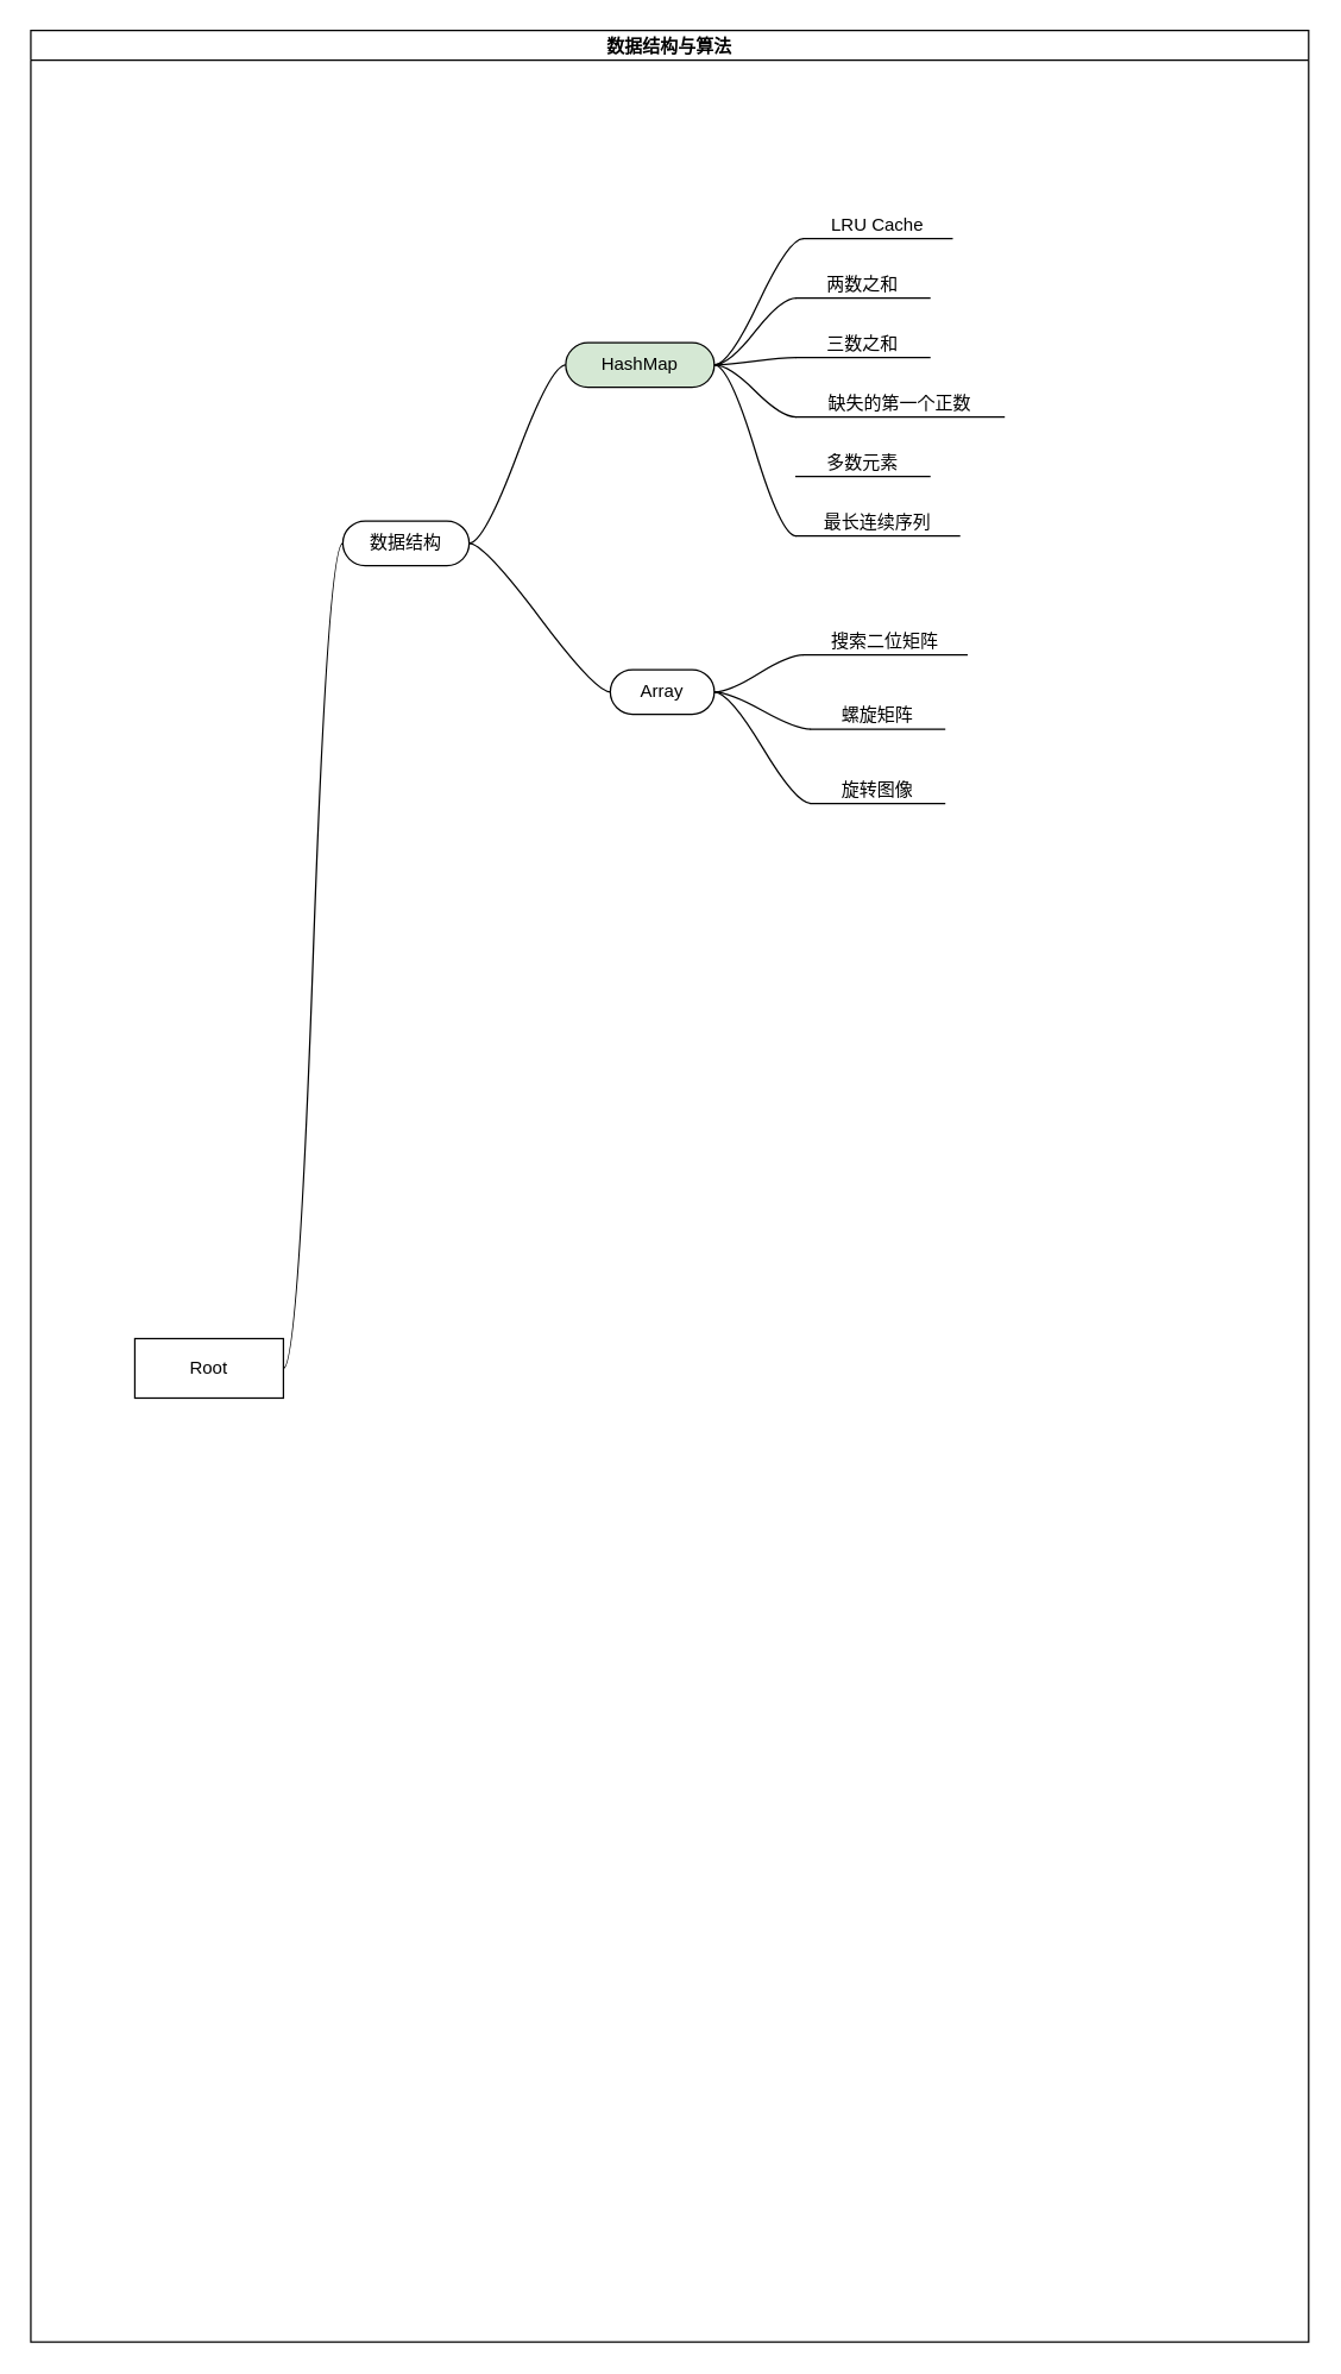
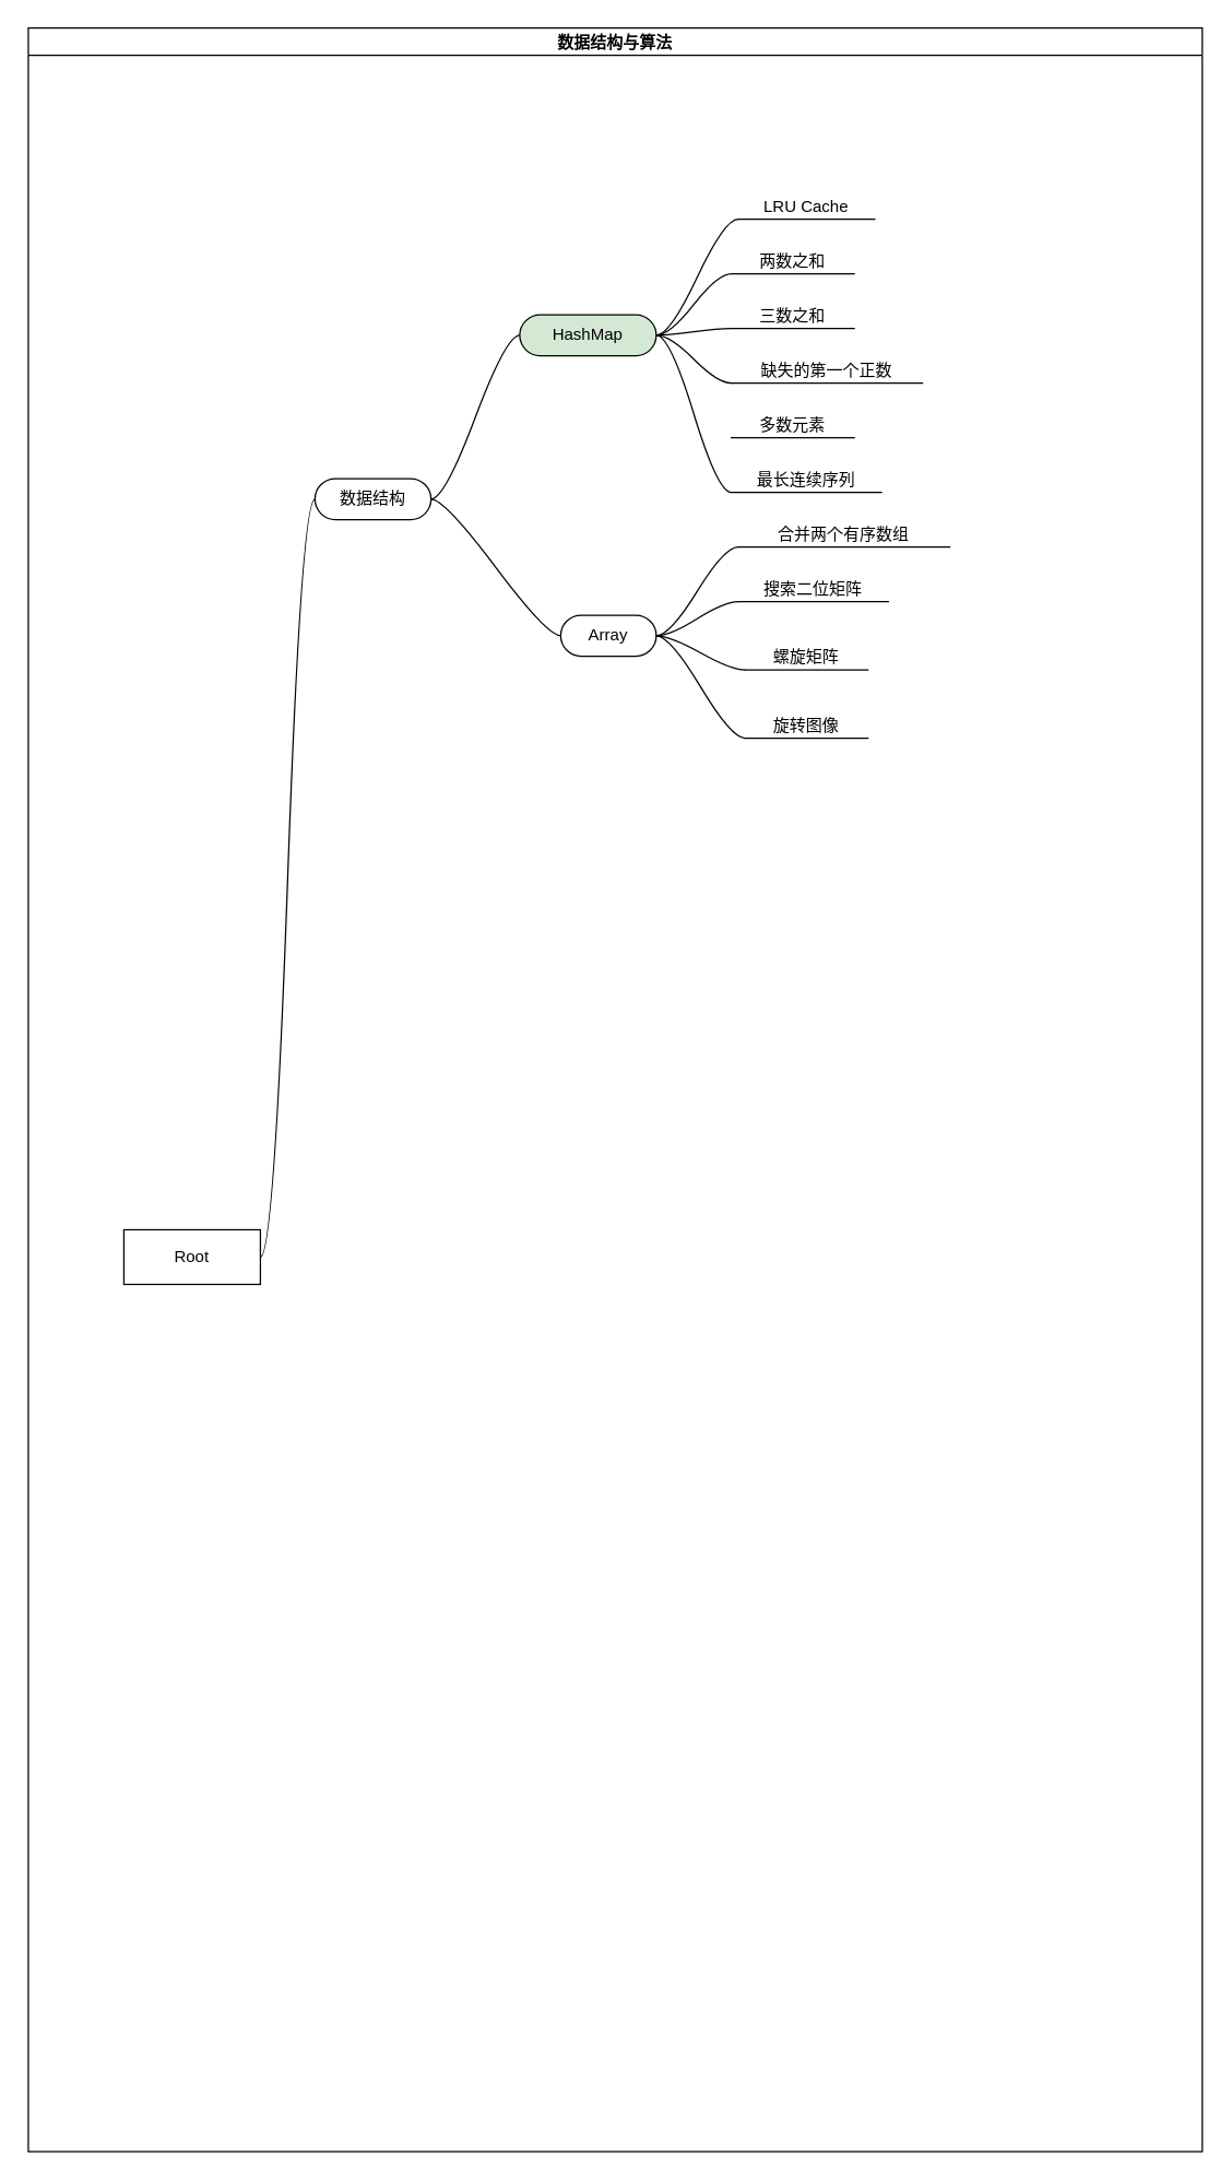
+ <mxCell id="21" value="合并两个有序数组" style="whiteSpace=wrap;html=1;shape=partialRectangle;top=0;left=0;bottom=1;right=0;points=[[0,1],[1,1]];fillColor=none;align=center;verticalAlign=bottom;routingCenterY=0.5;snapToPoint=1;recursiveResize=0;autosize=1;treeFolding=1;treeMoving=1;newEdgeStyle={&quot;edgeStyle&quot;:&quot;entityRelationEdgeStyle&quot;,&quot;startArrow&quot;:&quot;none&quot;,&quot;endArrow&quot;:&quot;none&quot;,&quot;segment&quot;:10,&quot;curved&quot;:1,&quot;sourcePerimeterSpacing&quot;:0,&quot;targetPerimeterSpacing&quot;:0};" vertex="1" parent="2"><mxGeometry x="520" y="350" width="155" height="30" as="geometry" /></mxCell>
+ <mxCell id="22" value="" style="edgeStyle=entityRelationEdgeStyle;startArrow=none;endArrow=none;segment=10;curved=1;sourcePerimeterSpacing=0;targetPerimeterSpacing=0;rounded=0;exitX=1;exitY=0.5;exitDx=0;exitDy=0;" edge="1" target="21" parent="2" source="8"><mxGeometry relative="1" as="geometry"><mxPoint x="560" y="440" as="sourcePoint" /></mxGeometry></mxCell>
